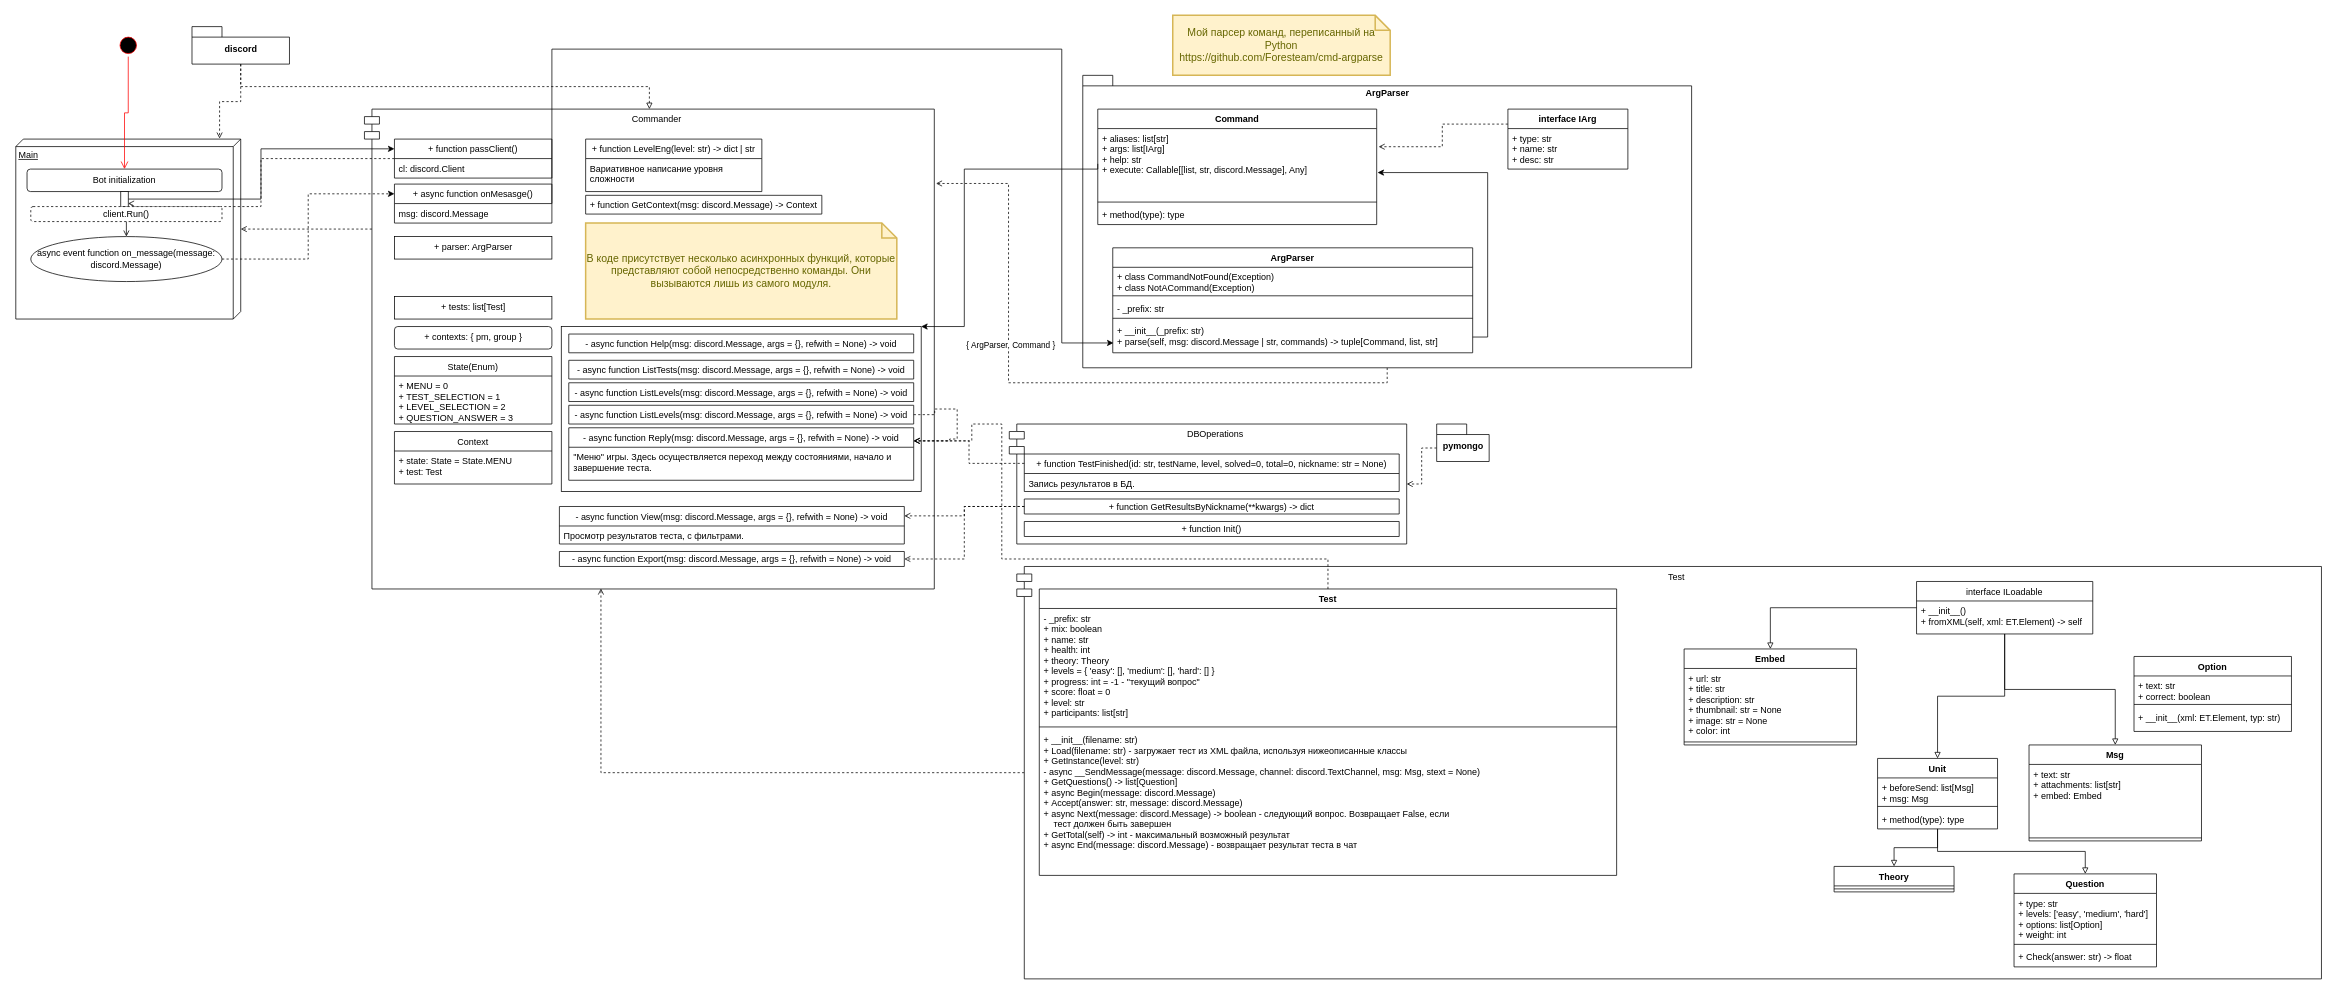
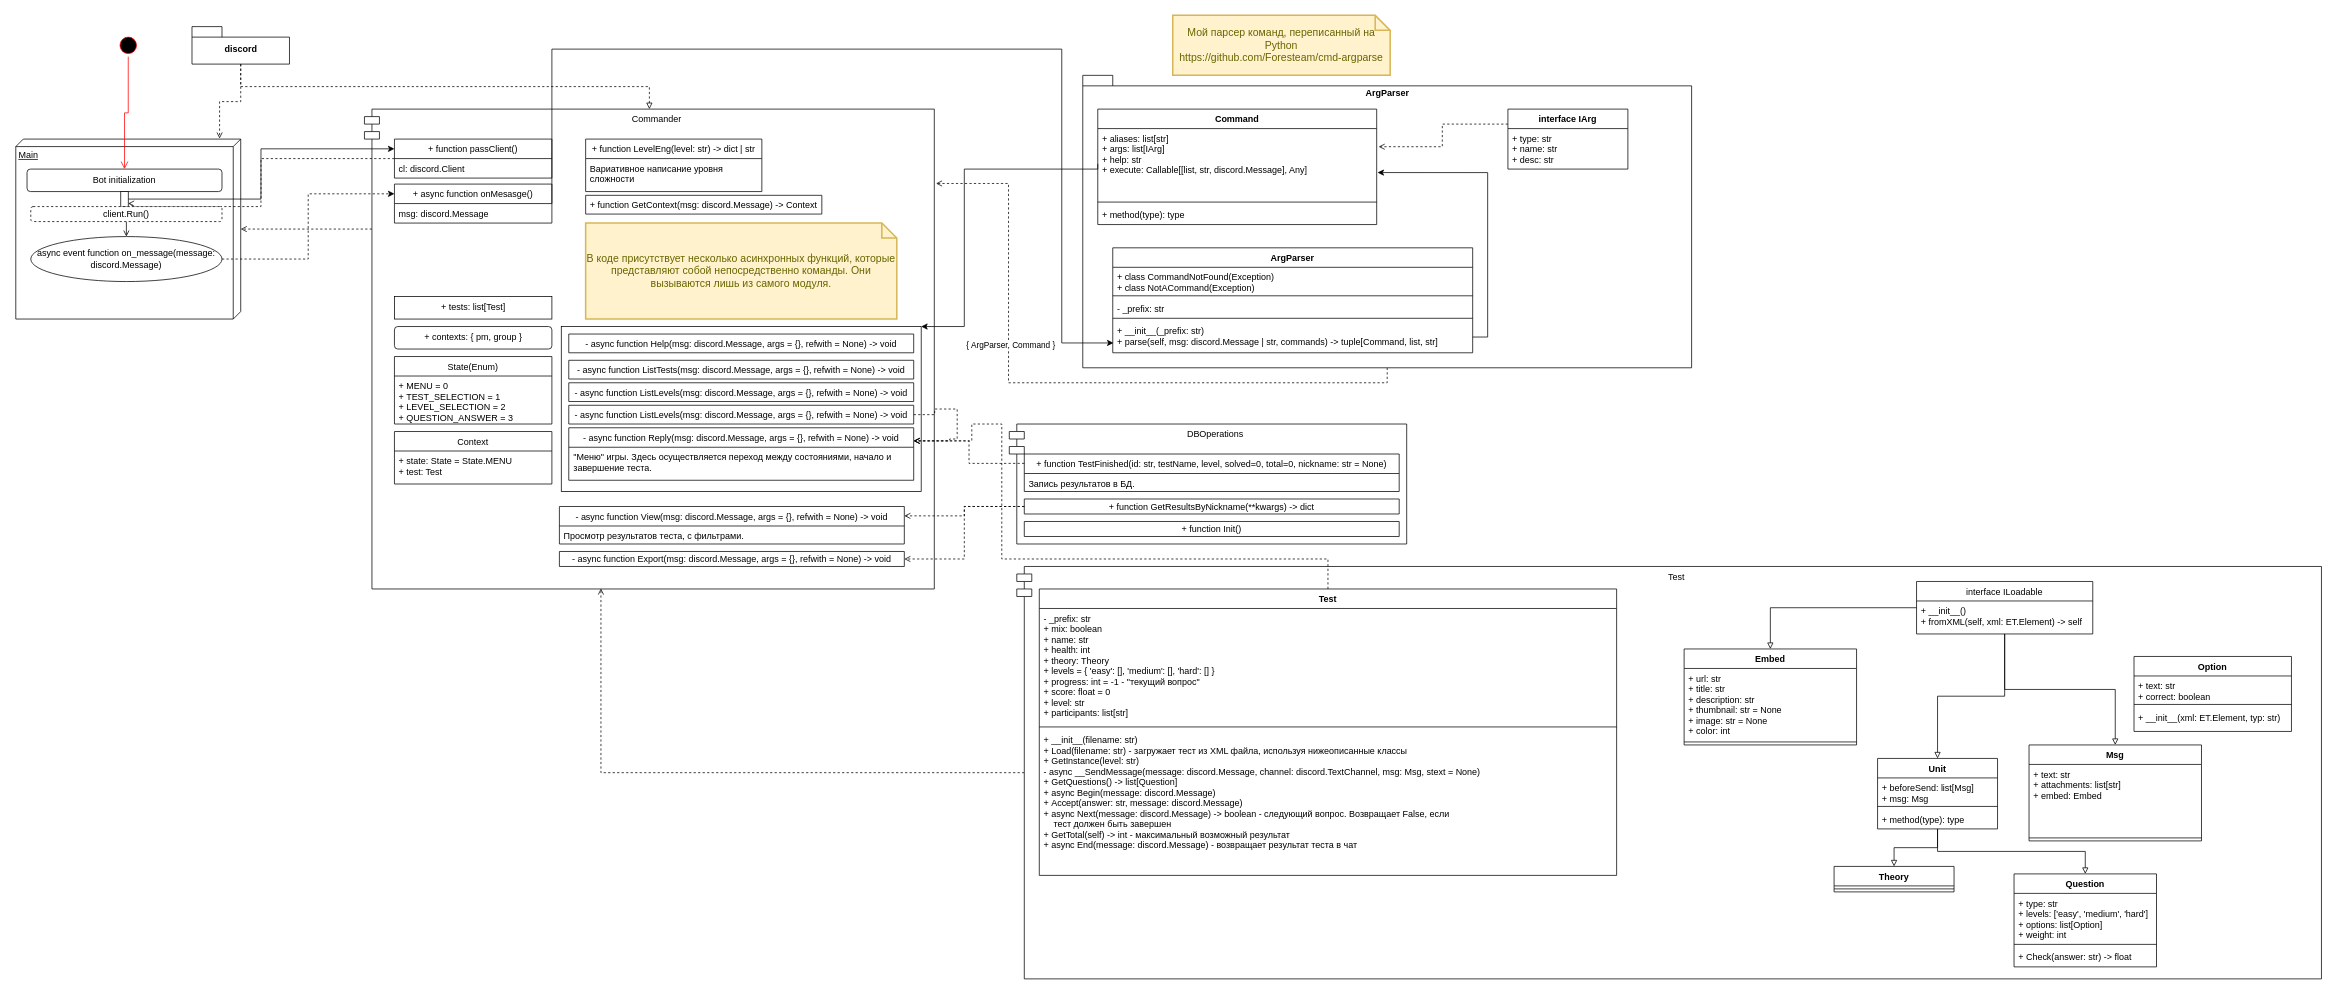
- <mxCell id="15" value="+ parser: ArgParser" style="html=1;" vertex="1" parent="1"><mxGeometry x="525" y="315" width="210" height="30" as="geometry" /></mxCell>
- <mxCell id="45" value="pymongo" style="shape=folder;fontStyle=1;spacingTop=10;tabWidth=40;tabHeight=14;tabPosition=left;html=1;" vertex="1" parent="1"><mxGeometry x="1915" y="565" width="70" height="50" as="geometry" /></mxCell>
- <mxCell id="44" style="edgeStyle=orthogonalEdgeStyle;rounded=0;orthogonalLoop=1;jettySize=auto;html=1;exitX=0;exitY=0;exitDx=0;exitDy=32;exitPerimeter=0;endArrow=open;endFill=0;dashed=1;" edge="1" parent="1" source="45" target="43"><mxGeometry relative="1" as="geometry" /></mxCell>
